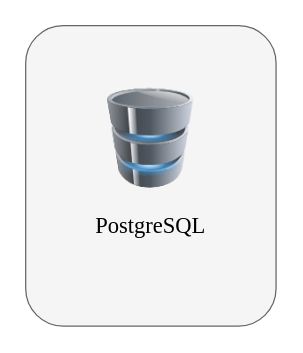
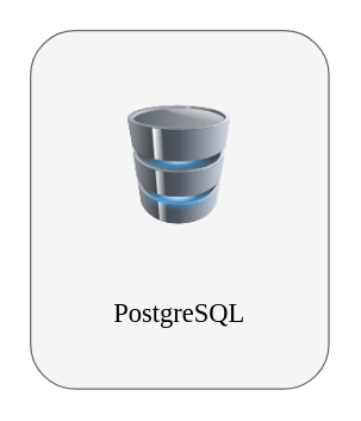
- <mxCell id="4" value="PostgreSQL" style="text;strokeColor=none;align=center;fillColor=none;html=1;verticalAlign=middle;whiteSpace=wrap;rounded=0;fontFamily=Tahoma;fontSize=18;" vertex="1" parent="1"><mxGeometry x="65" y="150" width="110" height="60" as="geometry" /></mxCell>
+ <mxCell id="4" value="PostgreSQL" style="text;strokeColor=none;align=center;fillColor=none;html=1;verticalAlign=middle;whiteSpace=wrap;rounded=0;fontFamily=Tahoma;fontSize=18;" vertex="1" parent="1"><mxGeometry x="65" y="180" width="110" height="60" as="geometry" /></mxCell>
